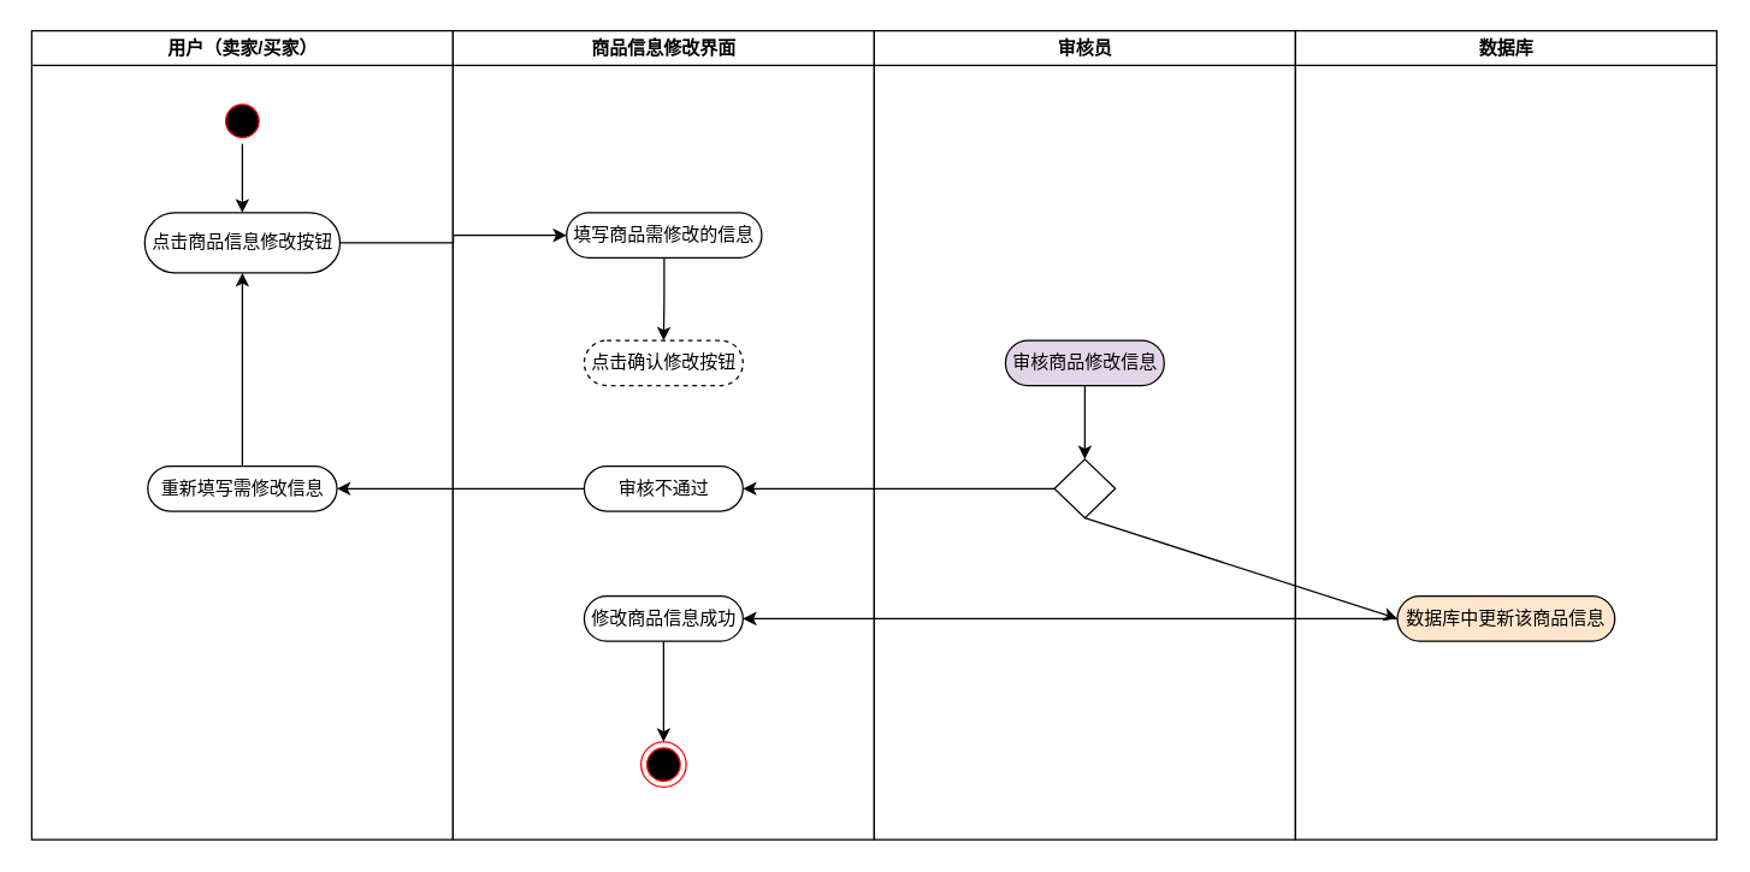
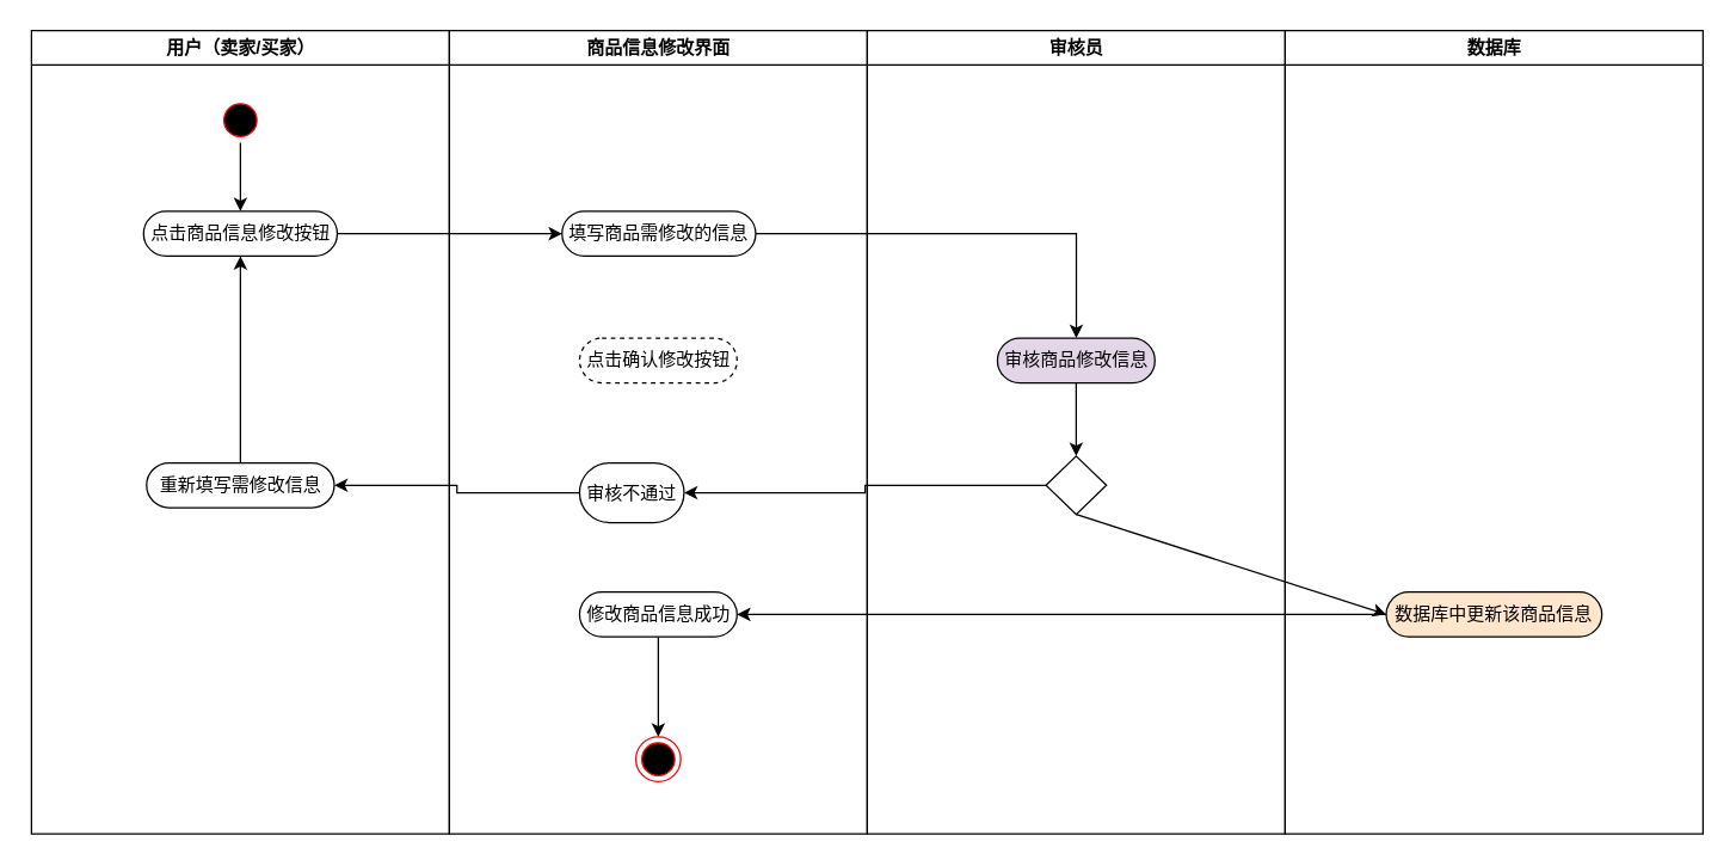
- <mxCell id="5" value="点击商品信息修改按钮" style="rounded=1;whiteSpace=wrap;html=1;arcSize=50;" vertex="1" parent="2"><mxGeometry x="75.13" y="121" width="129.75" height="40" as="geometry" /></mxCell>
+ <mxCell id="5" value="点击商品信息修改按钮" style="rounded=1;whiteSpace=wrap;html=1;arcSize=50;" vertex="1" parent="2"><mxGeometry x="75.13" y="121" width="129.75" height="30" as="geometry" /></mxCell>
- <mxCell id="9" style="edgeStyle=orthogonalEdgeStyle;rounded=0;orthogonalLoop=1;jettySize=auto;html=1;entryX=0.5;entryY=0;entryDx=0;entryDy=0;" edge="1" parent="8" source="10" target="11"><mxGeometry relative="1" as="geometry" /></mxCell>
+ <mxCell id="9" style="edgeStyle=orthogonalEdgeStyle;rounded=0;orthogonalLoop=1;jettySize=auto;html=1;" edge="1" parent="8" source="10" target="18"><mxGeometry relative="1" as="geometry" /></mxCell>
- <mxCell id="12" value="审核不通过" style="rounded=1;whiteSpace=wrap;html=1;arcSize=50;" vertex="1" parent="8"><mxGeometry x="87.25" y="289.5" width="105.5" height="30" as="geometry" /></mxCell>
+ <mxCell id="12" value="审核不通过" style="rounded=1;whiteSpace=wrap;html=1;arcSize=50;" vertex="1" parent="8"><mxGeometry x="87.25" y="289.5" width="70" height="40" as="geometry" /></mxCell>
